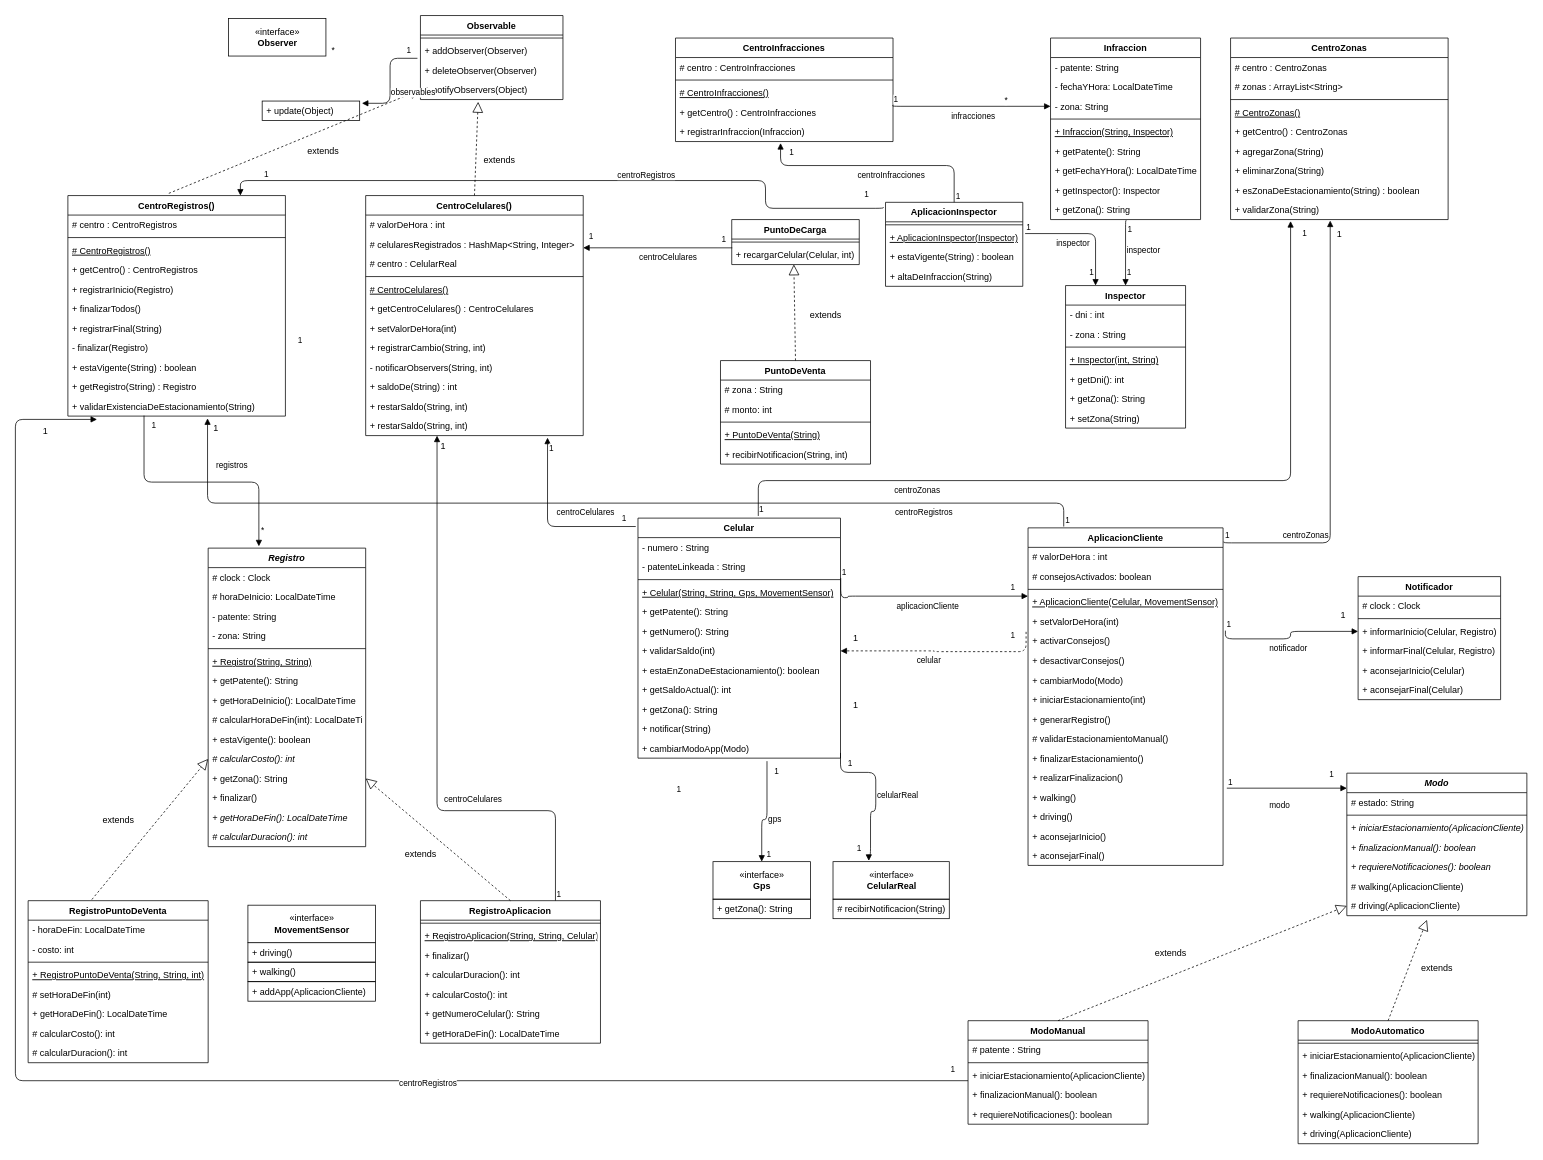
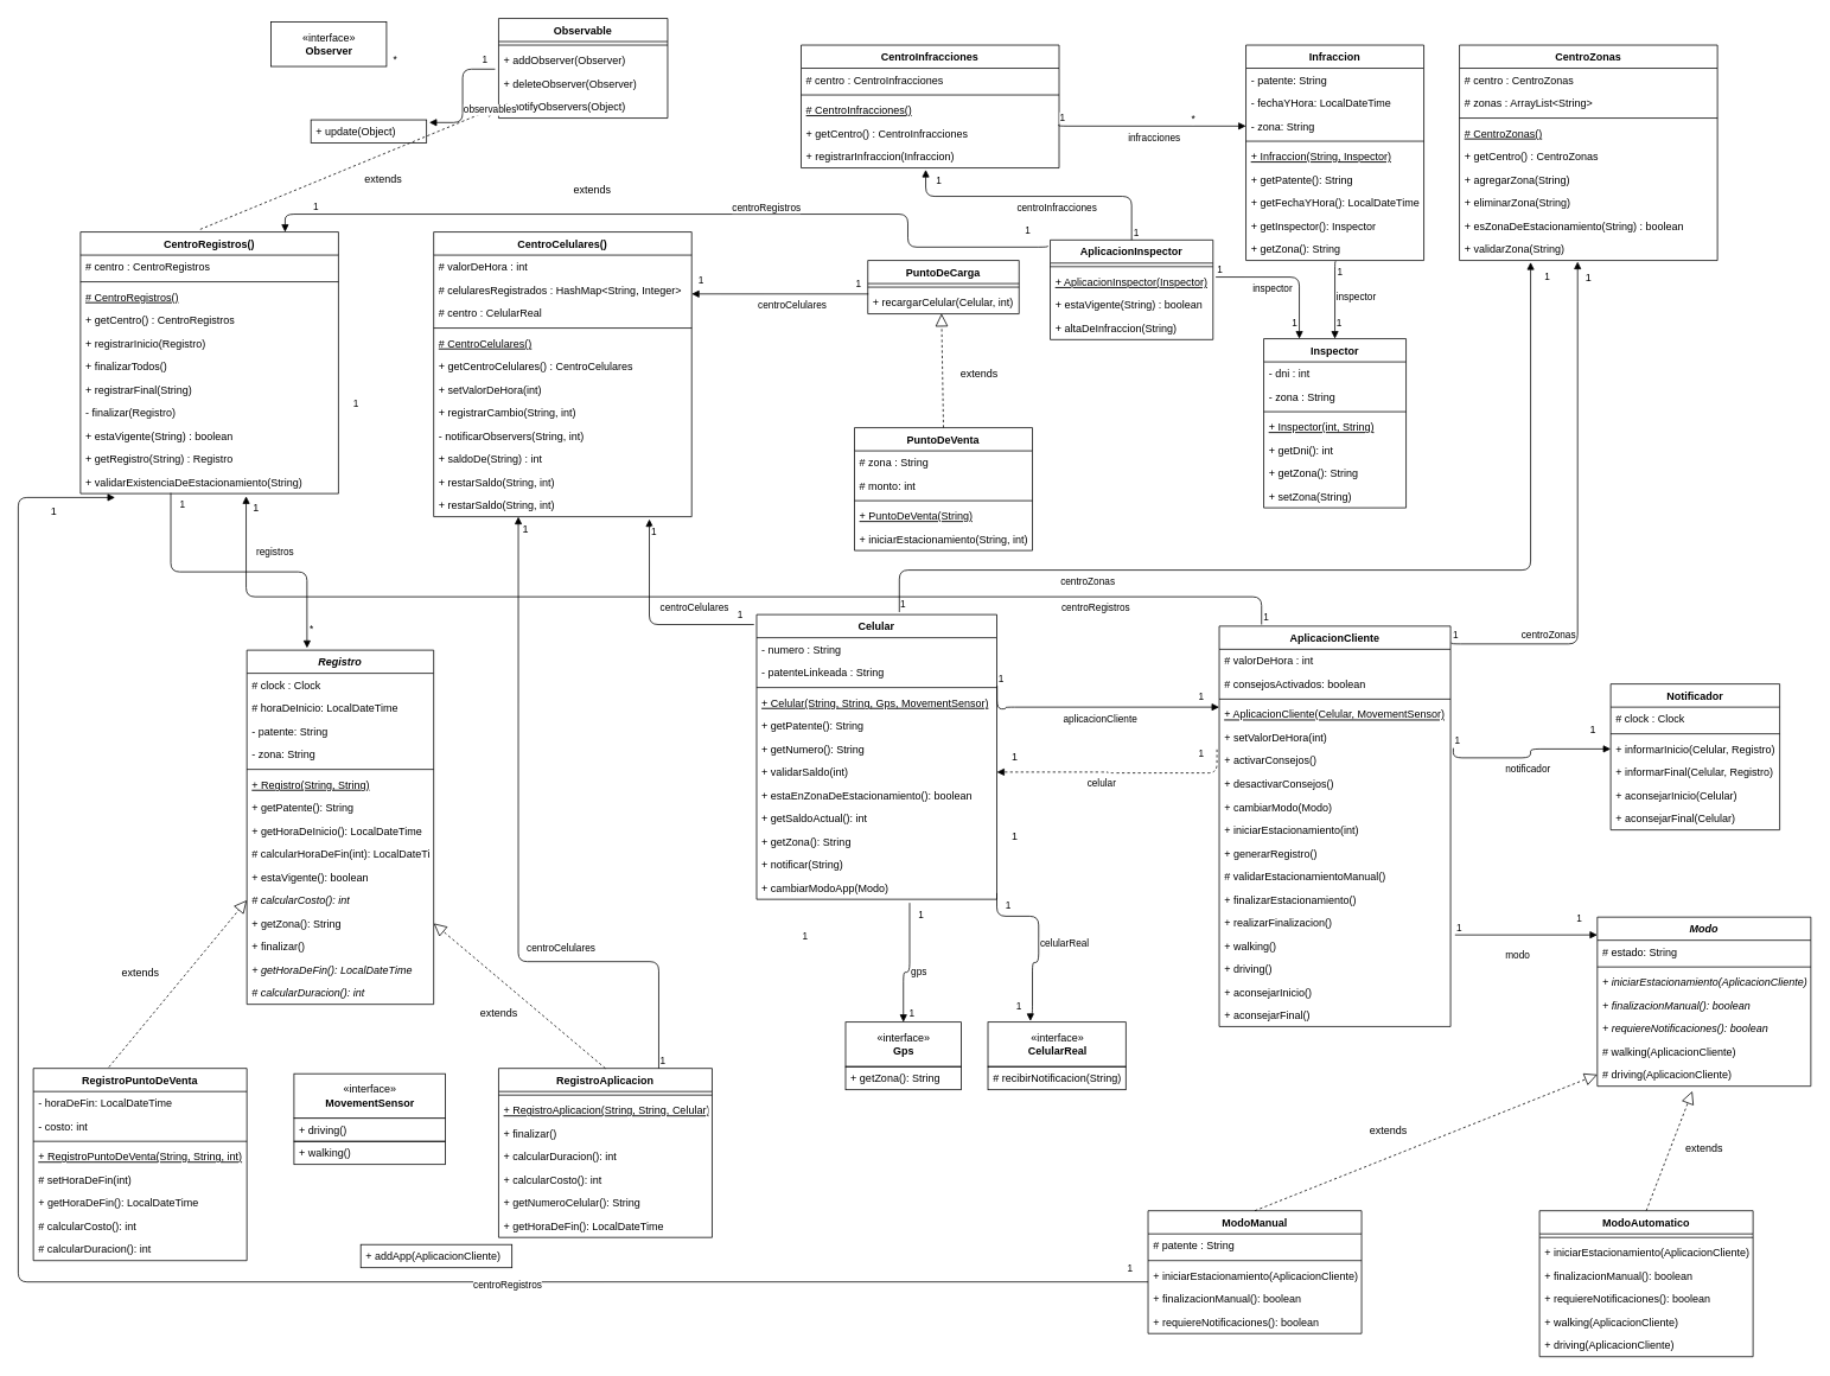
- <mxCell id="183" value="" style="endArrow=block;dashed=1;endFill=0;endSize=12;html=1;fontColor=#000000;exitX=0.5;exitY=0;exitDx=0;exitDy=0;entryX=0.405;entryY=1.115;entryDx=0;entryDy=0;entryPerimeter=0;" edge="1" parent="1" source="58" target="139"><mxGeometry width="160" relative="1" as="geometry"><mxPoint x="234.56" y="266.8" as="sourcePoint" /><mxPoint x="650" y="190" as="targetPoint" /></mxGeometry></mxCell>
- <mxCell id="147" value="+ recibirNotificacion(String, int)" style="text;strokeColor=none;fillColor=none;align=left;verticalAlign=top;spacingLeft=4;spacingRight=4;overflow=hidden;rotatable=0;points=[[0,0.5],[1,0.5]];portConstraint=eastwest;" vertex="1" parent="142"><mxGeometry y="112" width="200" height="26" as="geometry" /></mxCell>
+ <mxCell id="147" value="+ iniciarEstacionamiento(String, int)" style="text;strokeColor=none;fillColor=none;align=left;verticalAlign=top;spacingLeft=4;spacingRight=4;overflow=hidden;rotatable=0;points=[[0,0.5],[1,0.5]];portConstraint=eastwest;" vertex="1" parent="142"><mxGeometry y="112" width="200" height="26" as="geometry" /></mxCell>
- <mxCell id="134" value="+ addApp(AplicacionCliente)" style="text;fillColor=none;align=left;verticalAlign=top;spacingLeft=4;spacingRight=4;overflow=hidden;rotatable=0;points=[[0,0.5],[1,0.5]];portConstraint=eastwest;labelBorderColor=none;labelBackgroundColor=none;strokeColor=#000000;" vertex="1" parent="1"><mxGeometry x="330" y="1308" width="170" height="26" as="geometry" /></mxCell>
+ <mxCell id="134" value="+ addApp(AplicacionCliente)" style="text;fillColor=none;align=left;verticalAlign=top;spacingLeft=4;spacingRight=4;overflow=hidden;rotatable=0;points=[[0,0.5],[1,0.5]];portConstraint=eastwest;labelBorderColor=none;labelBackgroundColor=none;strokeColor=#000000;" vertex="1" parent="1"><mxGeometry x="405" y="1398" width="170" height="26" as="geometry" /></mxCell>
